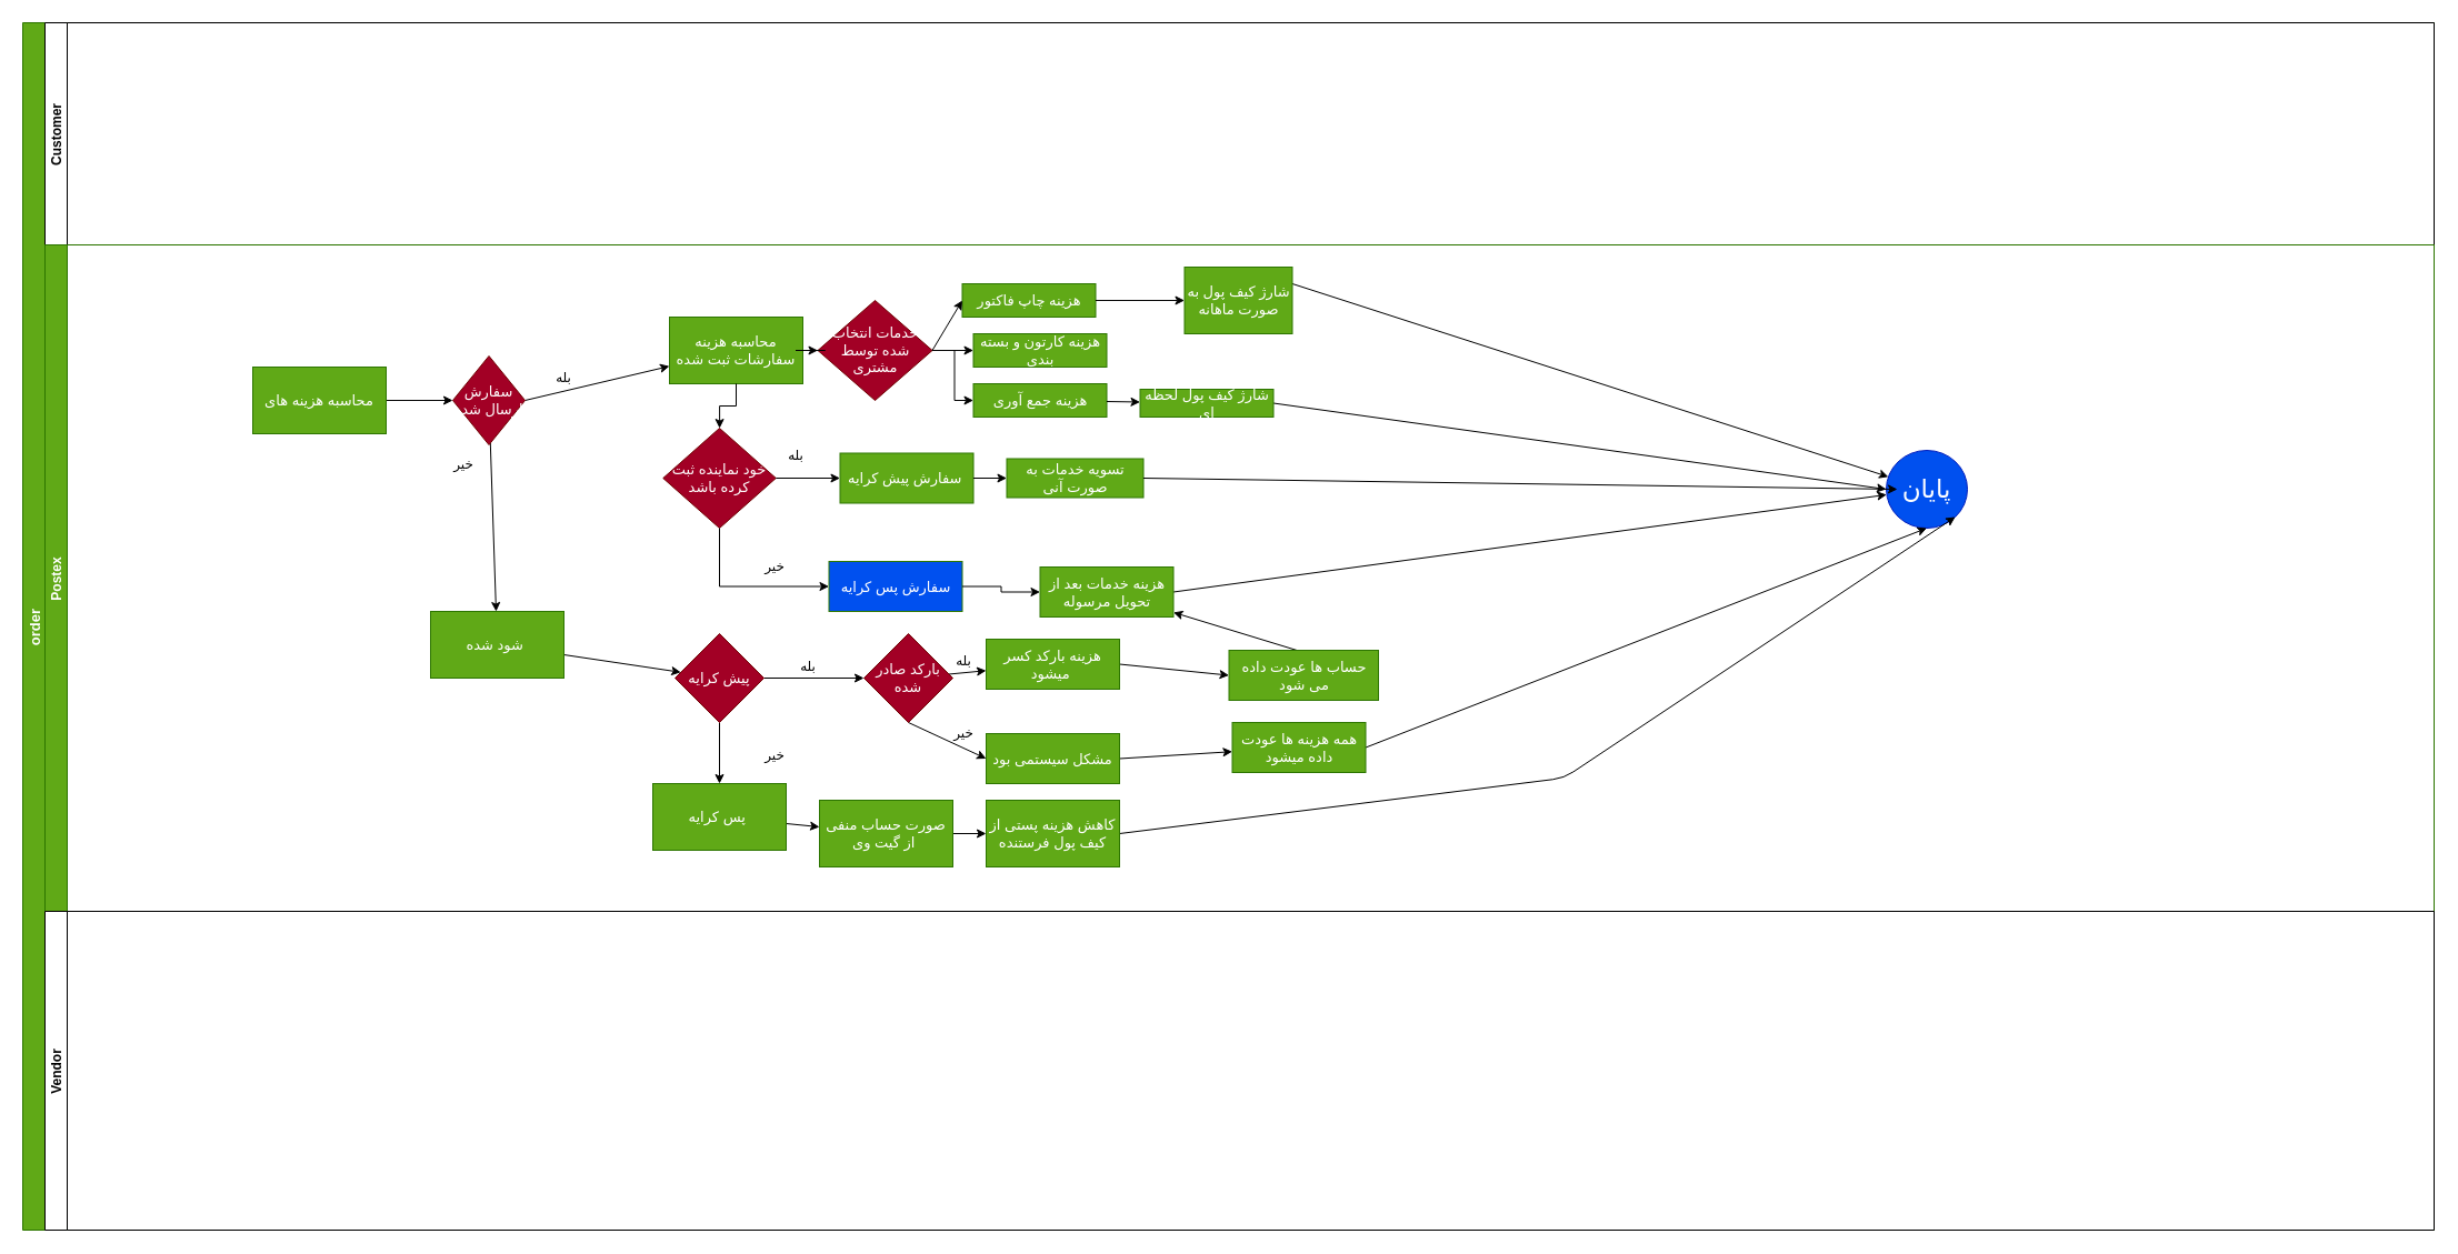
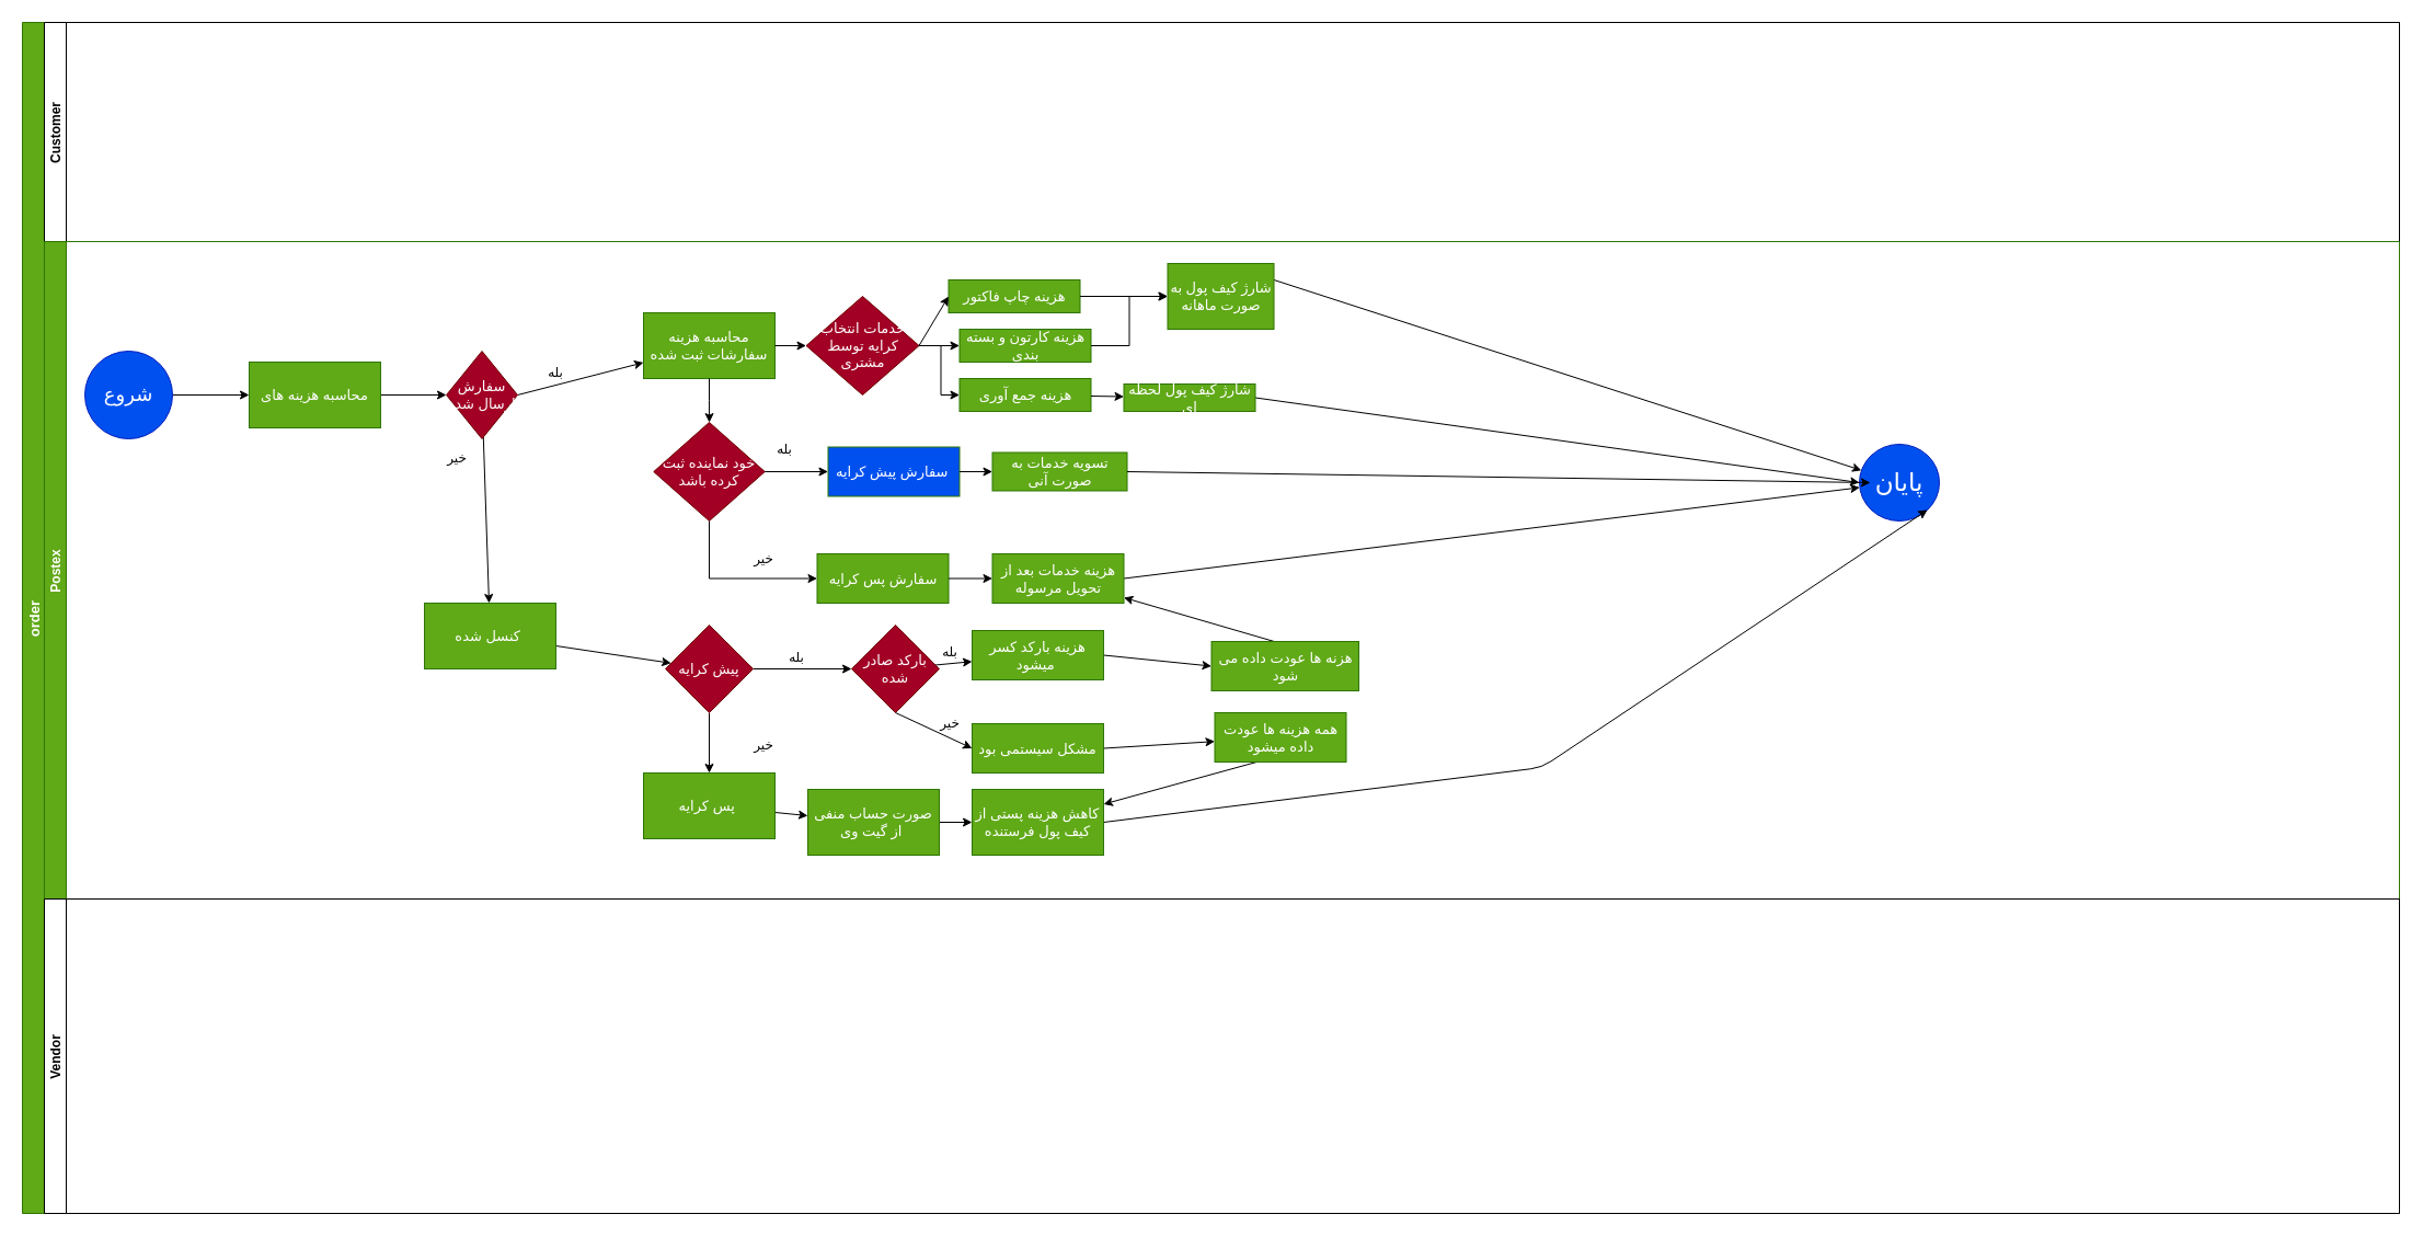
+ <mxCell id="21" style="edgeStyle=orthogonalEdgeStyle;rounded=0;orthogonalLoop=1;jettySize=auto;html=1;exitX=1;exitY=0.5;exitDx=0;exitDy=0;entryX=0;entryY=0.5;entryDx=0;entryDy=0;" parent="4" source="15" target="20" edge="1"><mxGeometry relative="1" as="geometry" /></mxCell>
- <mxCell id="10" value="محاسبه هزینه سفارشات ثبت شده" style="whiteSpace=wrap;html=1;fontSize=13;fontColor=#ffffff;strokeColor=#2D7600;fillColor=#60a917;" parent="4" vertex="1"><mxGeometry x="562" y="65" width="120" height="60" as="geometry" /></mxCell>
+ <mxCell id="10" value="محاسبه هزینه سفارشات ثبت شده" style="whiteSpace=wrap;html=1;fontSize=13;fontColor=#ffffff;strokeColor=#2D7600;fillColor=#60a917;" parent="4" vertex="1"><mxGeometry x="547" y="65" width="120" height="60" as="geometry" /></mxCell>
- <mxCell id="11" value="خدمات انتخاب شده توسط مشتری" style="rhombus;whiteSpace=wrap;html=1;fontSize=13;fontColor=#ffffff;strokeColor=#6F0000;fillColor=#a20025;" parent="4" vertex="1"><mxGeometry x="695.5" y="50" width="103" height="90" as="geometry" /></mxCell>
+ <mxCell id="11" value="خدمات انتخاب کرایه توسط مشتری" style="rhombus;whiteSpace=wrap;html=1;fontSize=13;fontColor=#ffffff;strokeColor=#6F0000;fillColor=#a20025;" parent="4" vertex="1"><mxGeometry x="695.5" y="50" width="103" height="90" as="geometry" /></mxCell>
+ <mxCell id="6" value="&lt;font style=&quot;font-size: 18px&quot;&gt;شروع&lt;/font&gt;" style="ellipse;whiteSpace=wrap;html=1;aspect=fixed;fontSize=13;fillColor=#0050ef;strokeColor=#001DBC;fontColor=#ffffff;" parent="4" vertex="1"><mxGeometry x="37" y="100" width="80" height="80" as="geometry" /></mxCell>
+ <mxCell id="5" value="" style="edgeStyle=none;html=1;" parent="4" source="6" target="9" edge="1"><mxGeometry relative="1" as="geometry" /></mxCell>
- <mxCell id="25" value="سفارش پیش کرایه&amp;nbsp;" style="whiteSpace=wrap;html=1;fontSize=13;fontColor=#ffffff;strokeColor=#2D7600;fillColor=#60a917;" parent="4" vertex="1"><mxGeometry x="715.5" y="187.5" width="120" height="45" as="geometry" /></mxCell>
+ <mxCell id="25" value="سفارش پیش کرایه&amp;nbsp;" style="whiteSpace=wrap;html=1;fontSize=13;fontColor=#ffffff;strokeColor=#2D7600;fillColor=#0050ef;" parent="4" vertex="1"><mxGeometry x="715.5" y="187.5" width="120" height="45" as="geometry" /></mxCell>
- <mxCell id="29" value="سفارش پس کرایه" style="whiteSpace=wrap;html=1;fontSize=13;fontColor=#ffffff;strokeColor=#2D7600;fillColor=#0050ef;" parent="4" vertex="1"><mxGeometry x="705.5" y="285" width="120" height="45" as="geometry" /></mxCell>
+ <mxCell id="29" value="سفارش پس کرایه" style="whiteSpace=wrap;html=1;fontSize=13;fontColor=#ffffff;strokeColor=#2D7600;fillColor=#60a917;" parent="4" vertex="1"><mxGeometry x="705.5" y="285" width="120" height="45" as="geometry" /></mxCell>
- <mxCell id="32" value="هزینه خدمات بعد از تحویل مرسوله" style="whiteSpace=wrap;html=1;fontSize=13;fontColor=#ffffff;strokeColor=#2D7600;fillColor=#60a917;" parent="4" vertex="1"><mxGeometry x="895.5" y="290" width="120" height="45" as="geometry" /></mxCell>
+ <mxCell id="32" value="هزینه خدمات بعد از تحویل مرسوله" style="whiteSpace=wrap;html=1;fontSize=13;fontColor=#ffffff;strokeColor=#2D7600;fillColor=#60a917;" parent="4" vertex="1"><mxGeometry x="865.5" y="285" width="120" height="45" as="geometry" /></mxCell>
- <mxCell id="51" style="edgeStyle=none;html=1;exitX=1;exitY=0.5;exitDx=0;exitDy=0;entryX=0.5;entryY=1;entryDx=0;entryDy=0;" parent="4" source="52" target="7" edge="1"><mxGeometry relative="1" as="geometry" /></mxCell>
+ <mxCell id="51" style="edgeStyle=none;html=1;exitX=1;exitY=0.5;exitDx=0;exitDy=0;" parent="4" source="52" target="61" edge="1"><mxGeometry relative="1" as="geometry" /></mxCell>
- <mxCell id="41" value="شود شده&amp;nbsp;" style="whiteSpace=wrap;html=1;fontSize=13;fontColor=#ffffff;strokeColor=#2D7600;fillColor=#60a917;" parent="4" vertex="1"><mxGeometry x="347" y="330" width="120" height="60" as="geometry" /></mxCell>
+ <mxCell id="41" value="کنسل شده&amp;nbsp;" style="whiteSpace=wrap;html=1;fontSize=13;fontColor=#ffffff;strokeColor=#2D7600;fillColor=#60a917;" parent="4" vertex="1"><mxGeometry x="347" y="330" width="120" height="60" as="geometry" /></mxCell>
- <mxCell id="48" value="حساب ها عودت داده می شود" style="whiteSpace=wrap;html=1;fontSize=13;fontColor=#ffffff;strokeColor=#2D7600;fillColor=#60a917;" parent="4" vertex="1"><mxGeometry x="1065.5" y="365" width="134.5" height="45" as="geometry" /></mxCell>
+ <mxCell id="48" value="هزنه ها عودت داده می شود" style="whiteSpace=wrap;html=1;fontSize=13;fontColor=#ffffff;strokeColor=#2D7600;fillColor=#60a917;" parent="4" vertex="1"><mxGeometry x="1065.5" y="365" width="134.5" height="45" as="geometry" /></mxCell>
